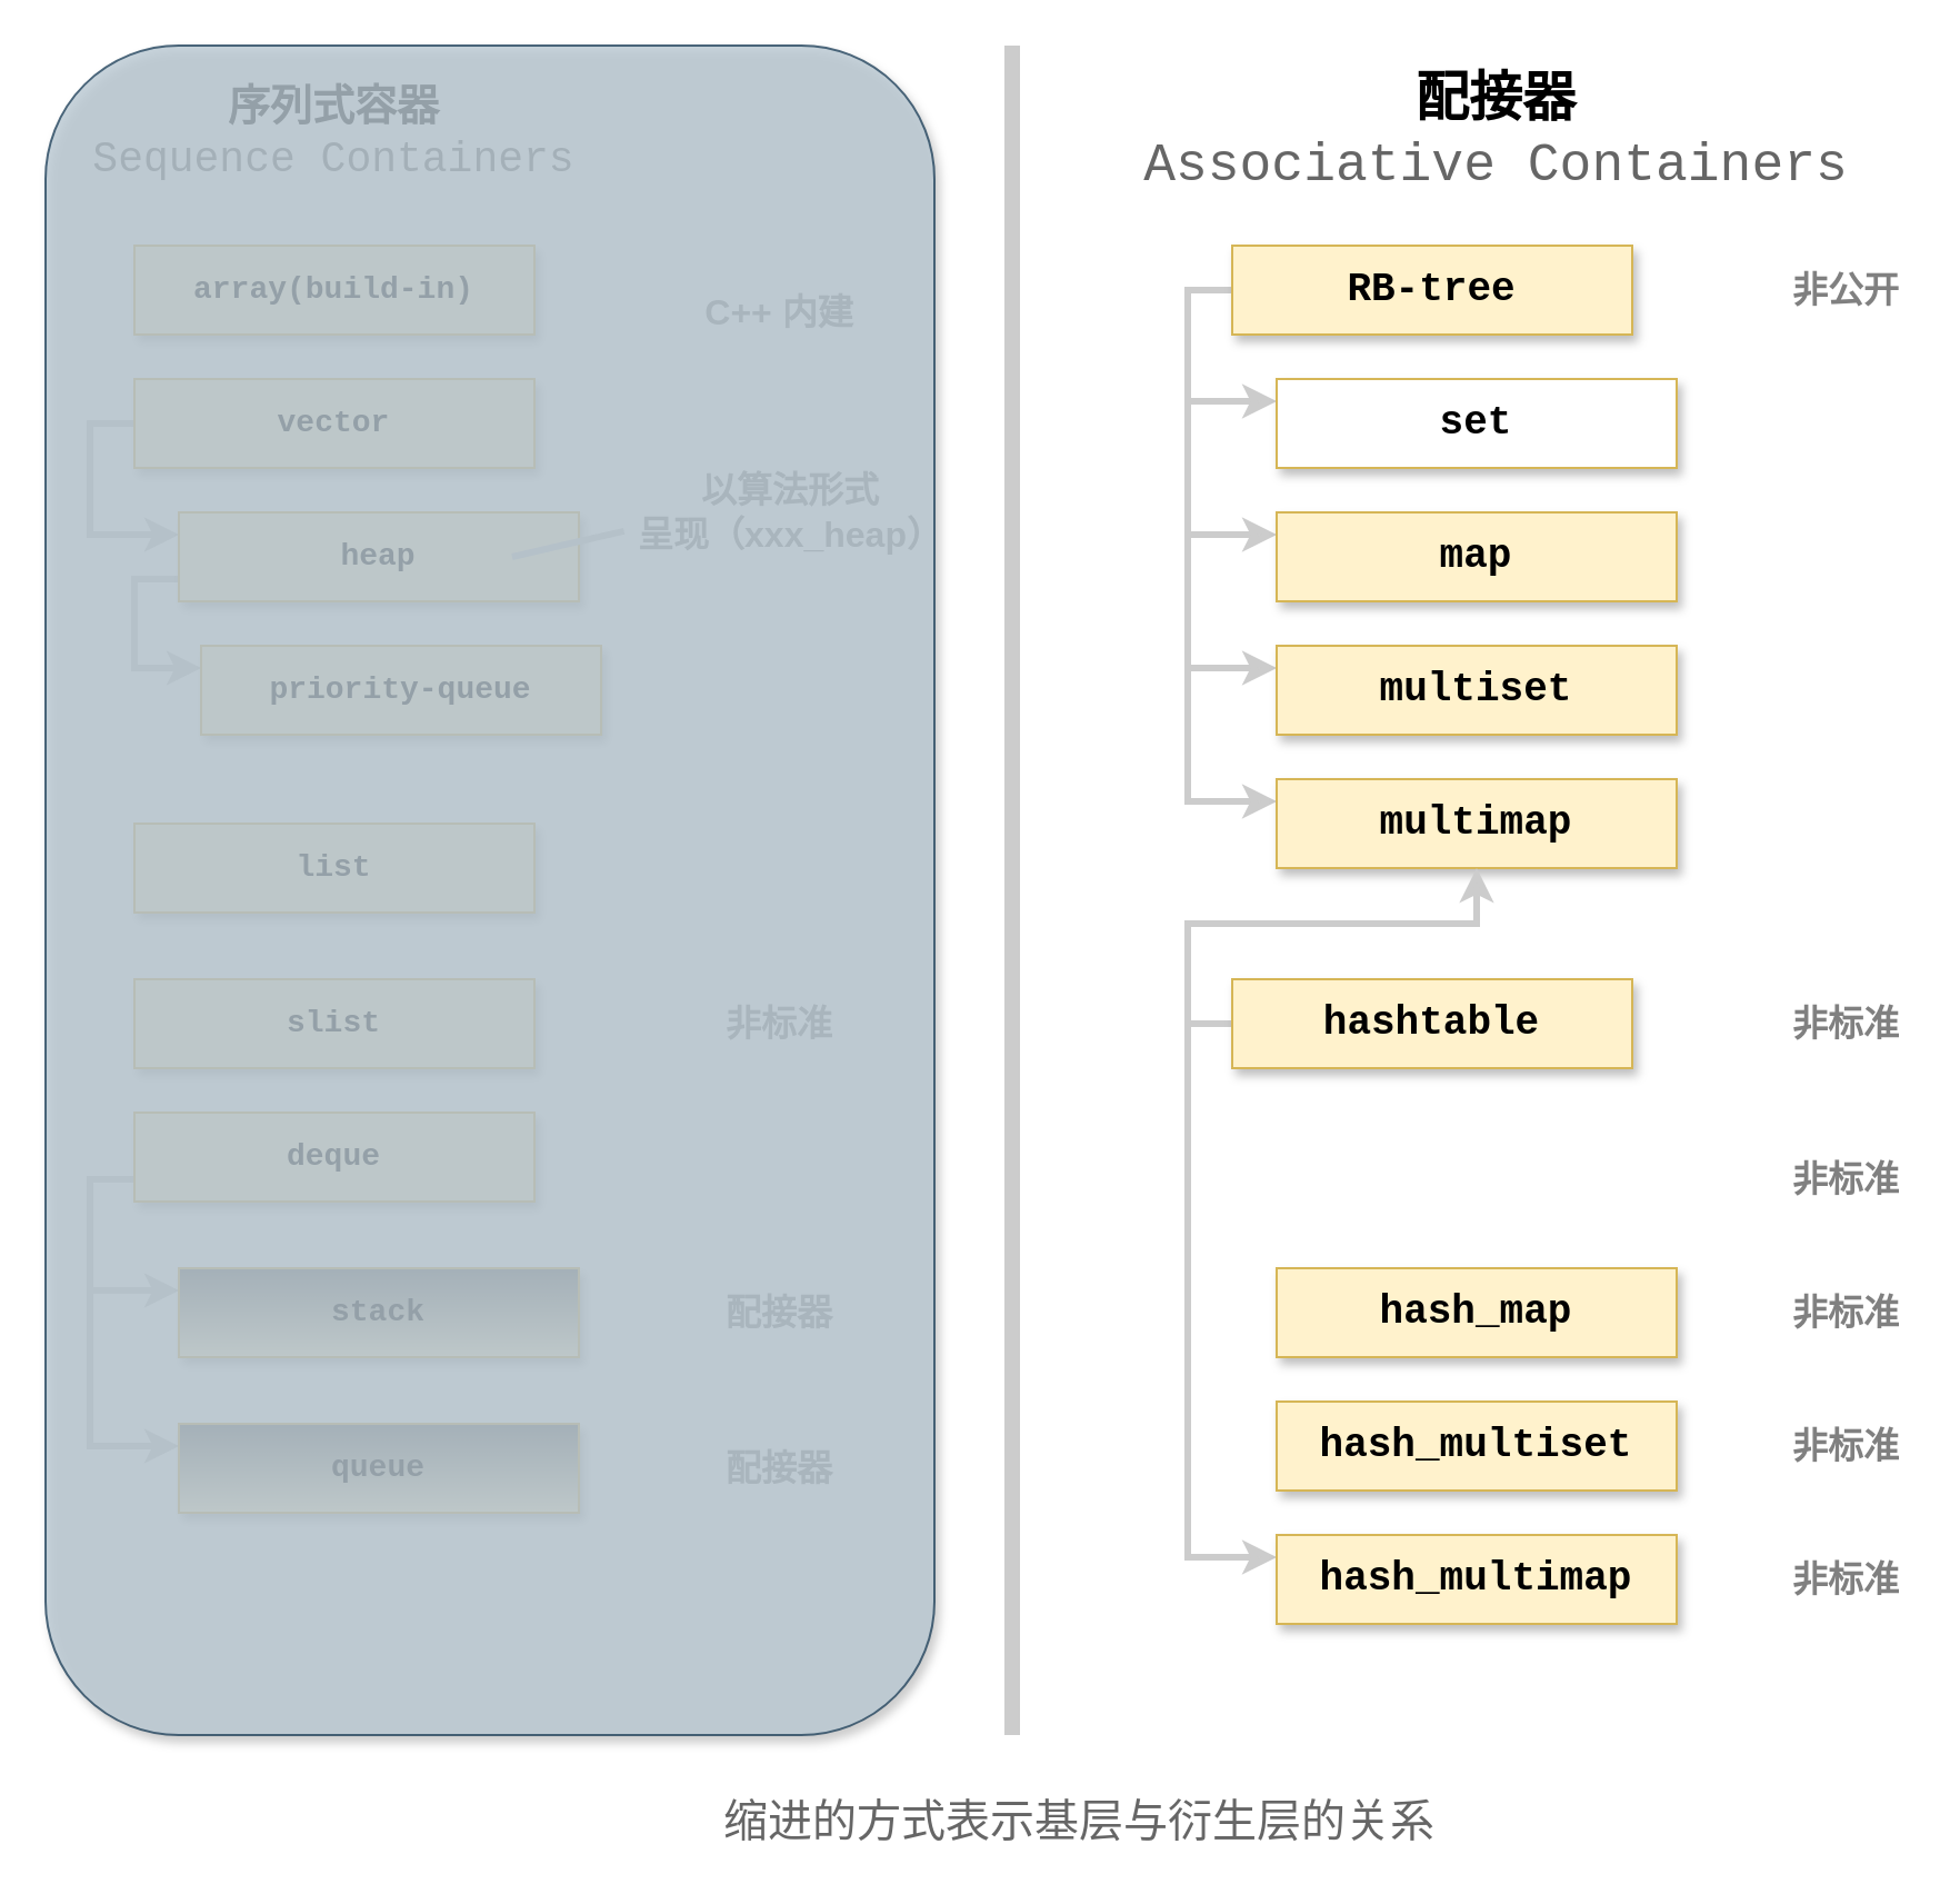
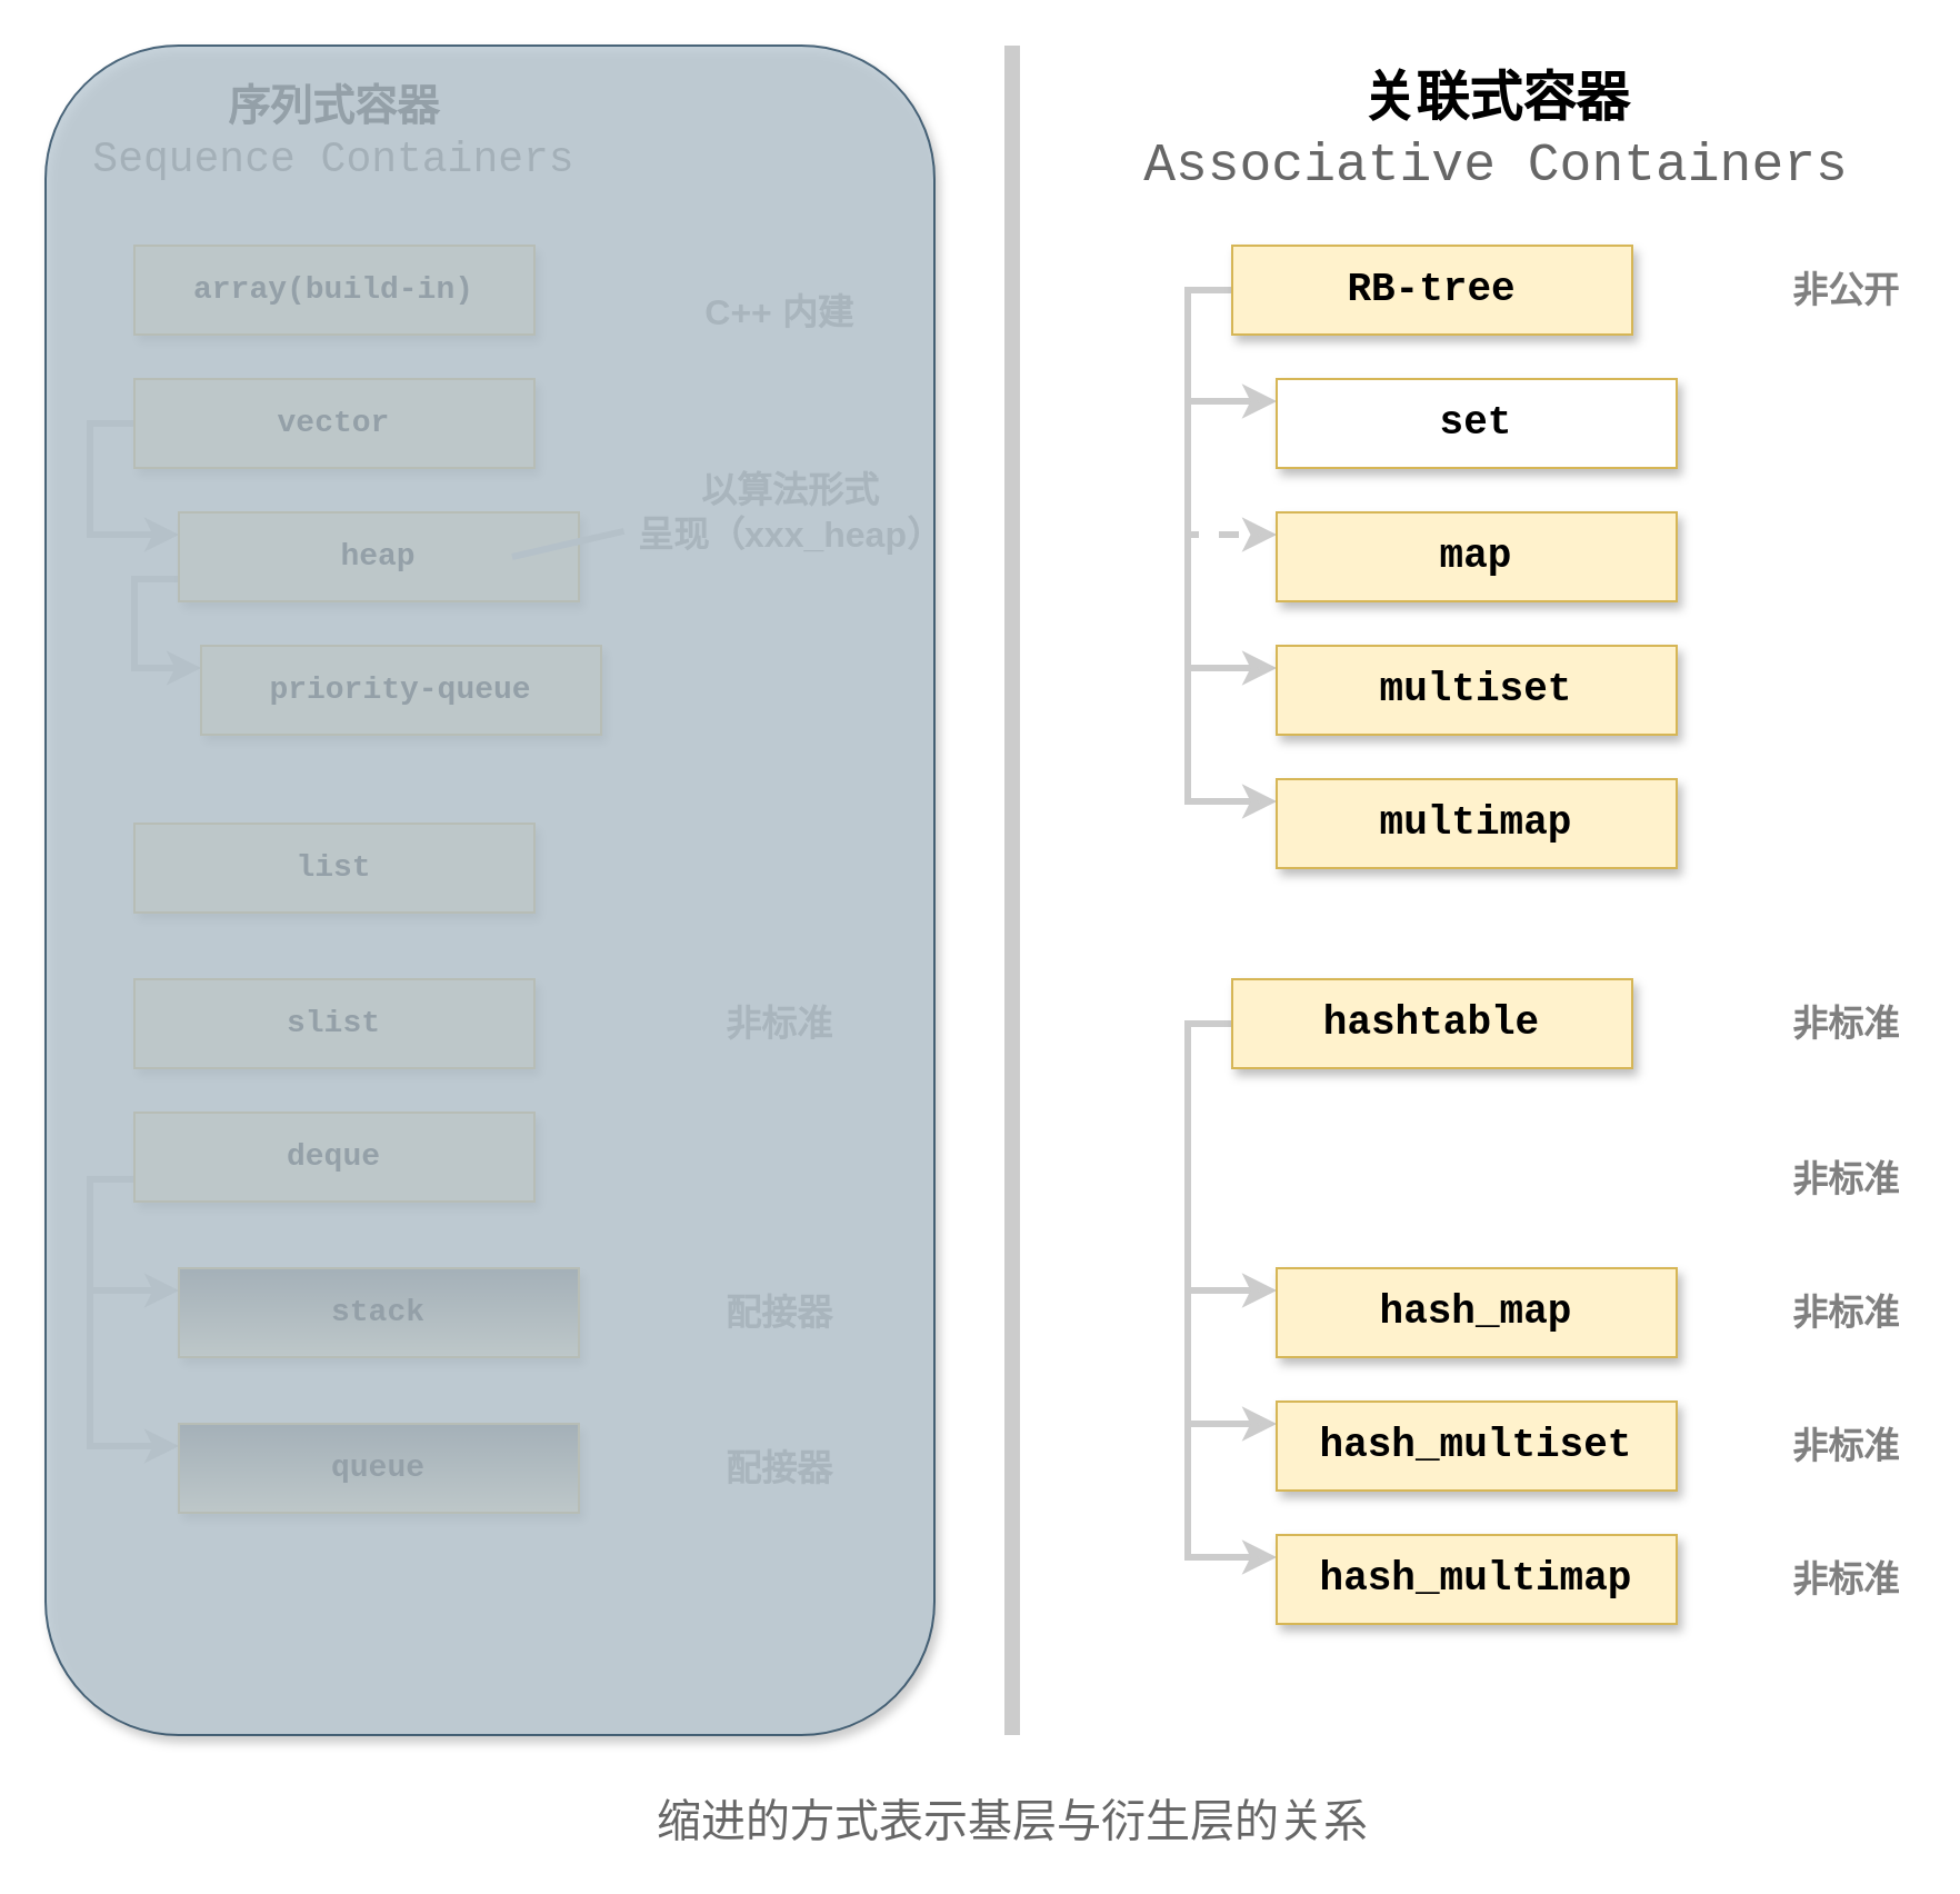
- <mxCell id="4" value="&lt;font face=&quot;Courier New&quot;&gt;&lt;font style=&quot;font-size: 24px&quot;&gt;&lt;b&gt;配接器&lt;/b&gt;&lt;br&gt;&lt;font color=&quot;#666666&quot;&gt;Associative Containers&lt;/font&gt;&lt;/font&gt;&lt;br&gt;&lt;/font&gt;" style="text;html=1;strokeColor=none;fillColor=none;align=center;verticalAlign=middle;whiteSpace=wrap;rounded=0;" parent="1" vertex="1"><mxGeometry x="500" y="40" width="346" height="40" as="geometry" /></mxCell>
+ <mxCell id="4" value="&lt;font face=&quot;Courier New&quot;&gt;&lt;font style=&quot;font-size: 24px&quot;&gt;&lt;b&gt;关联式容器&lt;/b&gt;&lt;br&gt;&lt;font color=&quot;#666666&quot;&gt;Associative Containers&lt;/font&gt;&lt;/font&gt;&lt;br&gt;&lt;/font&gt;" style="text;html=1;strokeColor=none;fillColor=none;align=center;verticalAlign=middle;whiteSpace=wrap;rounded=0;" parent="1" vertex="1"><mxGeometry x="500" y="40" width="346" height="40" as="geometry" /></mxCell>
- <mxCell id="24" style="edgeStyle=orthogonalEdgeStyle;rounded=0;orthogonalLoop=1;jettySize=auto;html=1;entryX=0;entryY=0.25;entryDx=0;entryDy=0;strokeColor=#CCCCCC;strokeWidth=3;exitX=0;exitY=0.5;exitDx=0;exitDy=0;" parent="1" source="27" target="29" edge="1"><mxGeometry relative="1" as="geometry" /></mxCell>
+ <mxCell id="24" style="edgeStyle=orthogonalEdgeStyle;rounded=0;orthogonalLoop=1;jettySize=auto;html=1;entryX=0;entryY=0.25;entryDx=0;entryDy=0;strokeColor=#CCCCCC;strokeWidth=3;exitX=0;exitY=0.5;exitDx=0;exitDy=0;dashed=1;" parent="1" source="27" target="29" edge="1"><mxGeometry relative="1" as="geometry" /></mxCell>
- <mxCell id="33" style="edgeStyle=orthogonalEdgeStyle;rounded=0;orthogonalLoop=1;jettySize=auto;html=1;strokeColor=#CCCCCC;strokeWidth=3;exitX=0;exitY=0.5;exitDx=0;exitDy=0;" parent="1" source="35" target="31" edge="1"><mxGeometry relative="1" as="geometry" /></mxCell>
+ <mxCell id="33" style="edgeStyle=orthogonalEdgeStyle;rounded=0;orthogonalLoop=1;jettySize=auto;html=1;entryX=0;entryY=0.25;entryDx=0;entryDy=0;strokeColor=#CCCCCC;strokeWidth=3;exitX=0;exitY=0.5;exitDx=0;exitDy=0;" parent="1" source="35" target="37" edge="1"><mxGeometry relative="1" as="geometry" /></mxCell>
+ <mxCell id="32" style="edgeStyle=orthogonalEdgeStyle;rounded=0;orthogonalLoop=1;jettySize=auto;html=1;entryX=0;entryY=0.25;entryDx=0;entryDy=0;strokeColor=#CCCCCC;strokeWidth=3;exitX=0;exitY=0.5;exitDx=0;exitDy=0;" parent="1" source="35" target="36" edge="1"><mxGeometry relative="1" as="geometry" /></mxCell>
- <mxCell id="46" value="&lt;font style=&quot;font-size: 20px&quot; face=&quot;Courier New&quot; color=&quot;#666666&quot;&gt;缩进的方式表示基层与衍生层的关系&lt;/font&gt;" style="text;html=1;align=center;verticalAlign=middle;resizable=0;points=[];autosize=1;" parent="1" vertex="1"><mxGeometry x="315" y="810" width="340" height="20" as="geometry" /></mxCell>
+ <mxCell id="46" value="&lt;font style=&quot;font-size: 20px&quot; face=&quot;Courier New&quot; color=&quot;#666666&quot;&gt;缩进的方式表示基层与衍生层的关系&lt;/font&gt;" style="text;html=1;align=center;verticalAlign=middle;resizable=0;points=[];autosize=1;" parent="1" vertex="1"><mxGeometry x="285" y="810" width="340" height="20" as="geometry" /></mxCell>
